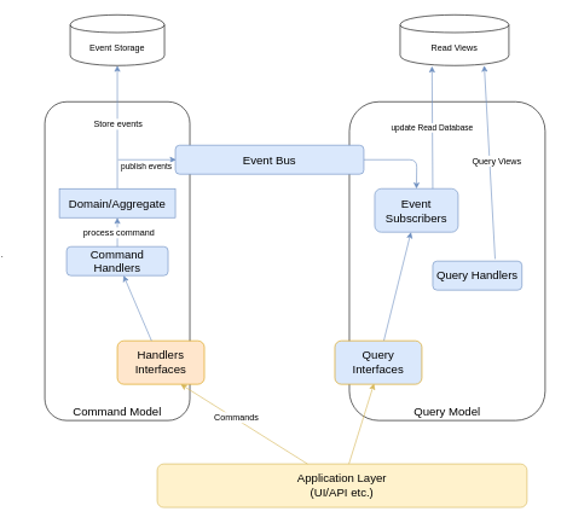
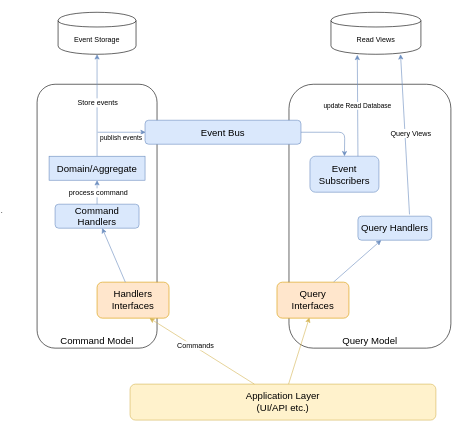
- <mxCell id="12" value="" style="endArrow=classic;html=1;fontSize=16;fillColor=#dae8fc;strokeColor=#6c8ebf;startArrow=none;startFill=0;endFill=1;" edge="1" parent="1" source="13" target="10"><mxGeometry width="50" height="50" relative="1" as="geometry"><mxPoint x="584.885" y="390" as="sourcePoint" /><mxPoint x="565" y="600" as="targetPoint" /></mxGeometry></mxCell>
+ <mxCell id="12" value="" style="endArrow=classic;html=1;fontSize=16;fillColor=#dae8fc;strokeColor=#6c8ebf;startArrow=none;startFill=0;endFill=1;" edge="1" parent="1" source="13" target="11"><mxGeometry width="50" height="50" relative="1" as="geometry"><mxPoint x="584.885" y="390" as="sourcePoint" /><mxPoint x="565" y="600" as="targetPoint" /></mxGeometry></mxCell>
- <mxCell id="13" value="Query Interfaces" style="rounded=1;whiteSpace=wrap;html=1;fontSize=16;align=center;fillColor=#dae8fc;strokeColor=#d79b00;" vertex="1" parent="1"><mxGeometry x="420" y="470" width="120" height="60" as="geometry" /></mxCell>
+ <mxCell id="13" value="Query Interfaces" style="rounded=1;whiteSpace=wrap;html=1;fontSize=16;align=center;fillColor=#ffe6cc;strokeColor=#d79b00;" vertex="1" parent="1"><mxGeometry x="420" y="470" width="120" height="60" as="geometry" /></mxCell>
